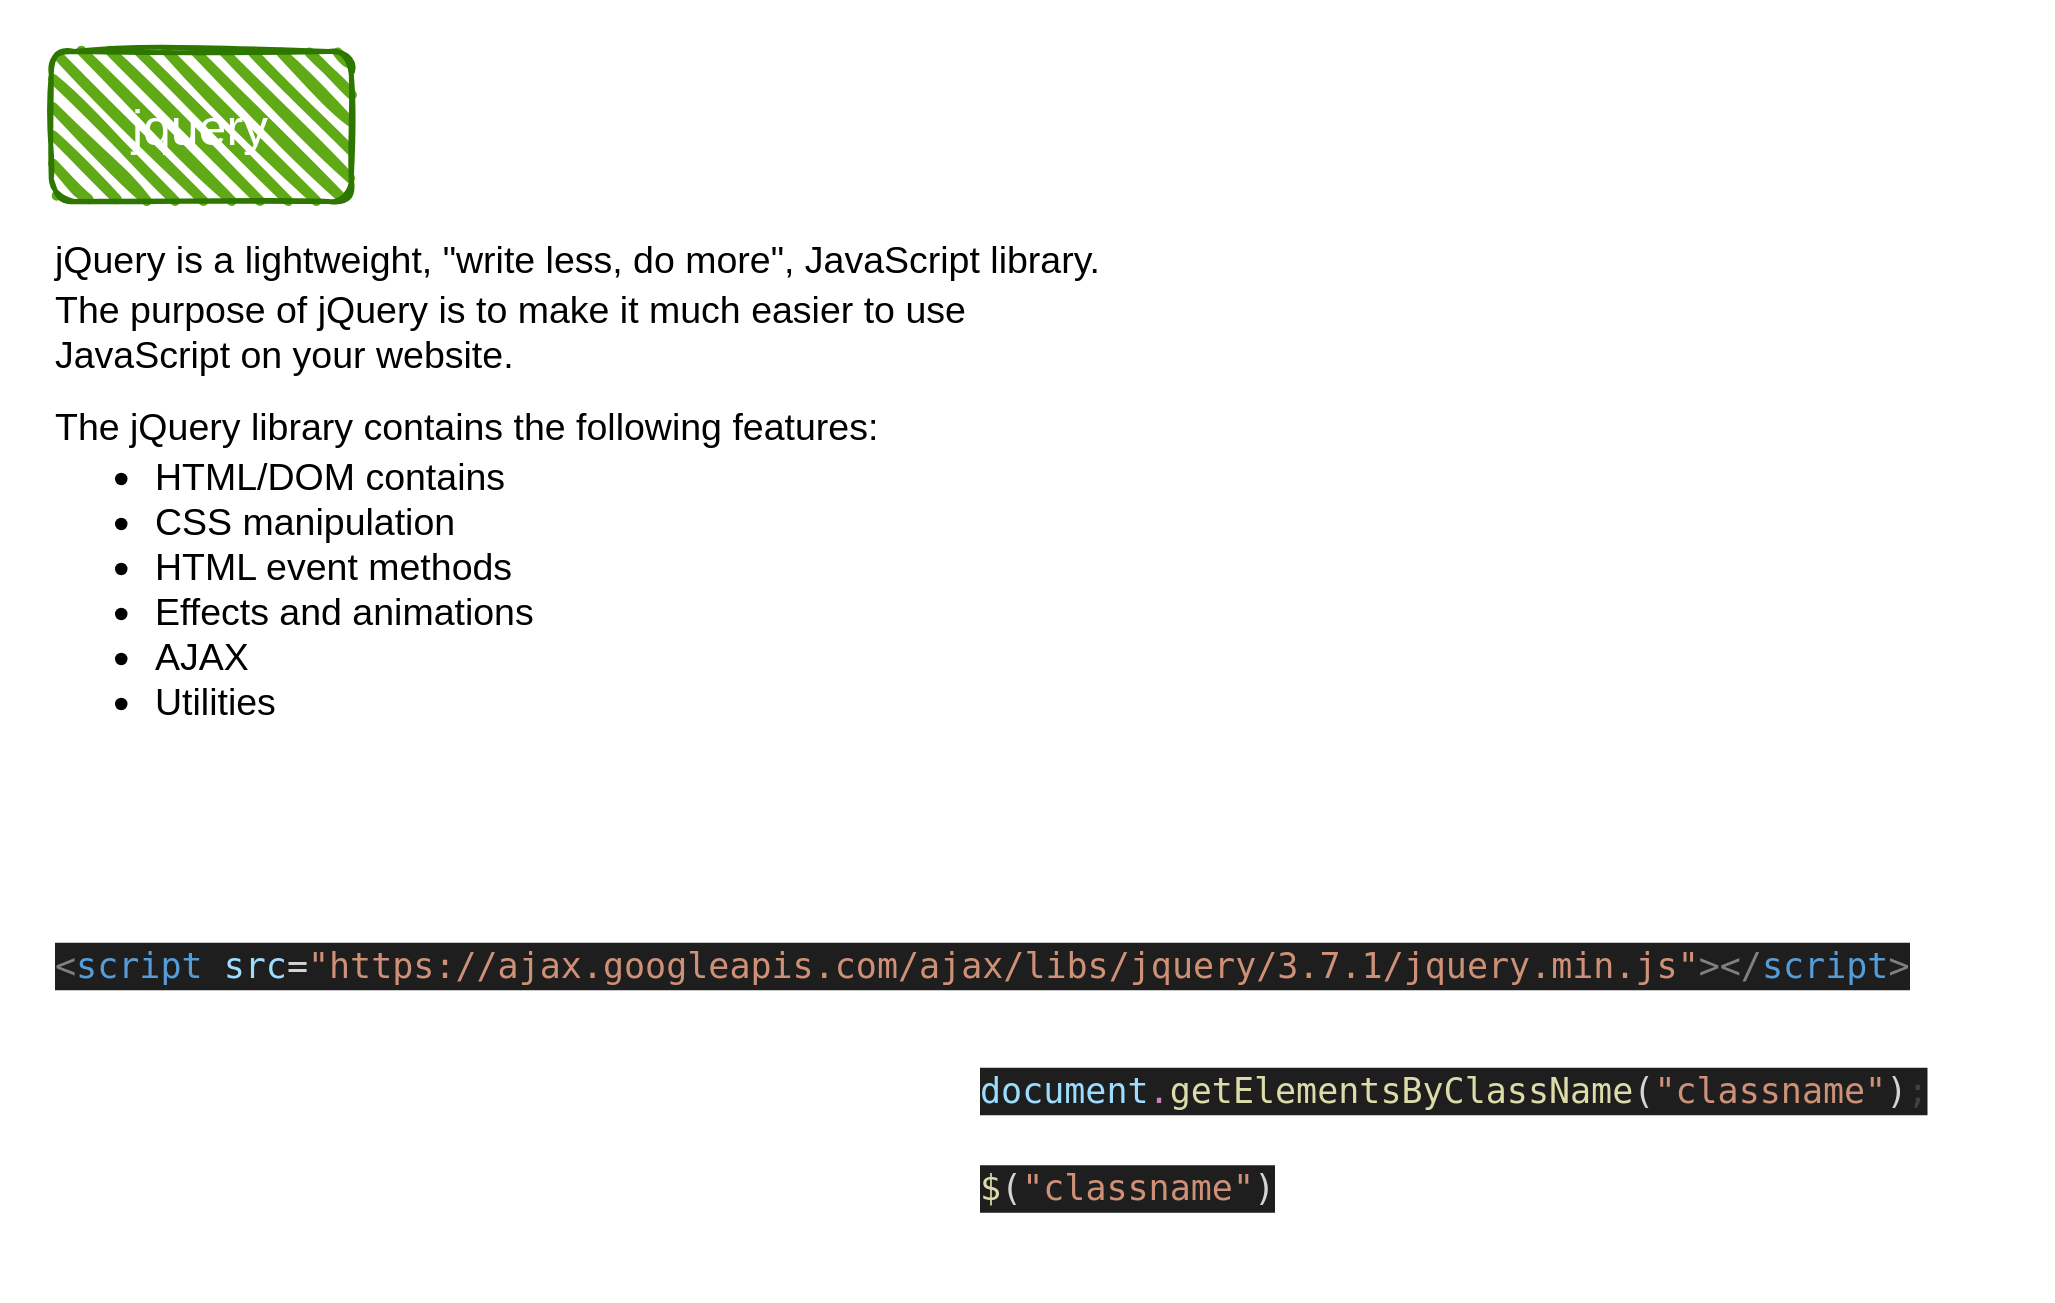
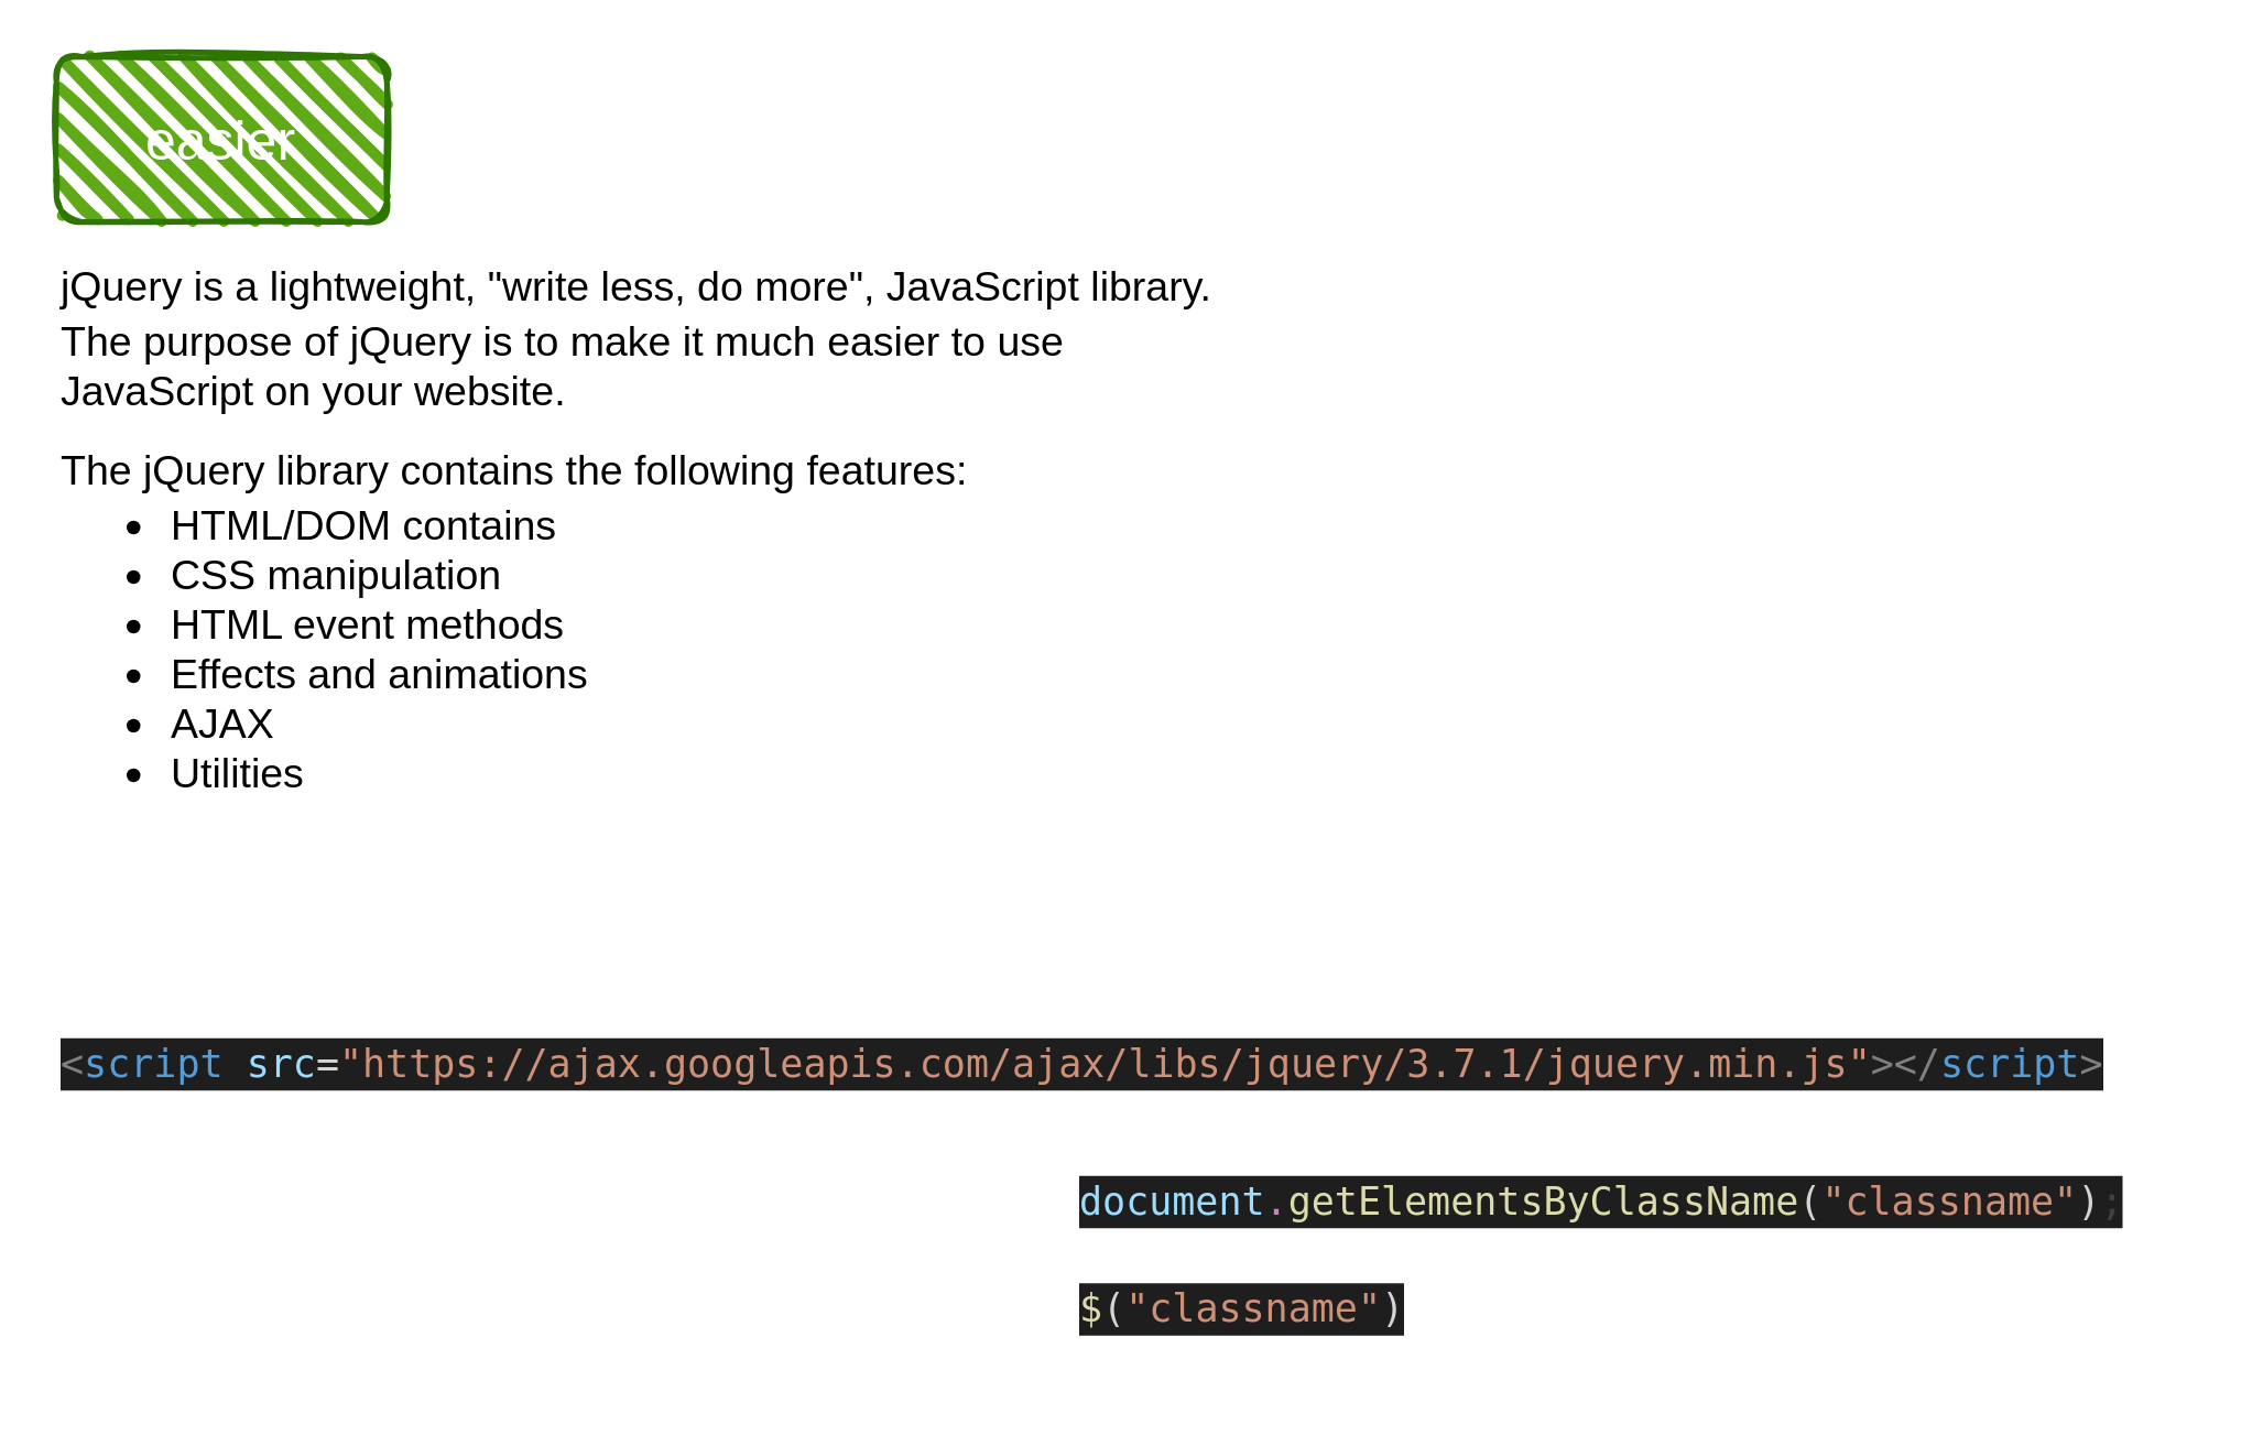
- <mxCell id="2" value="&lt;span style=&quot;font-size: 20px;&quot;&gt;jquery&lt;/span&gt;" style="rounded=1;whiteSpace=wrap;html=1;strokeWidth=2;fillWeight=4;hachureGap=8;hachureAngle=45;fillColor=#60a917;sketch=1;fontColor=#ffffff;strokeColor=#2D7600;" vertex="1" parent="1"><mxGeometry x="20" y="20" width="120" height="60" as="geometry" /></mxCell>
+ <mxCell id="2" value="&lt;span style=&quot;font-size: 20px;&quot;&gt;easier&lt;/span&gt;" style="rounded=1;whiteSpace=wrap;html=1;strokeWidth=2;fillWeight=4;hachureGap=8;hachureAngle=45;fillColor=#60a917;sketch=1;fontColor=#ffffff;strokeColor=#2D7600;" vertex="1" parent="1"><mxGeometry x="20" y="20" width="120" height="60" as="geometry" /></mxCell>
